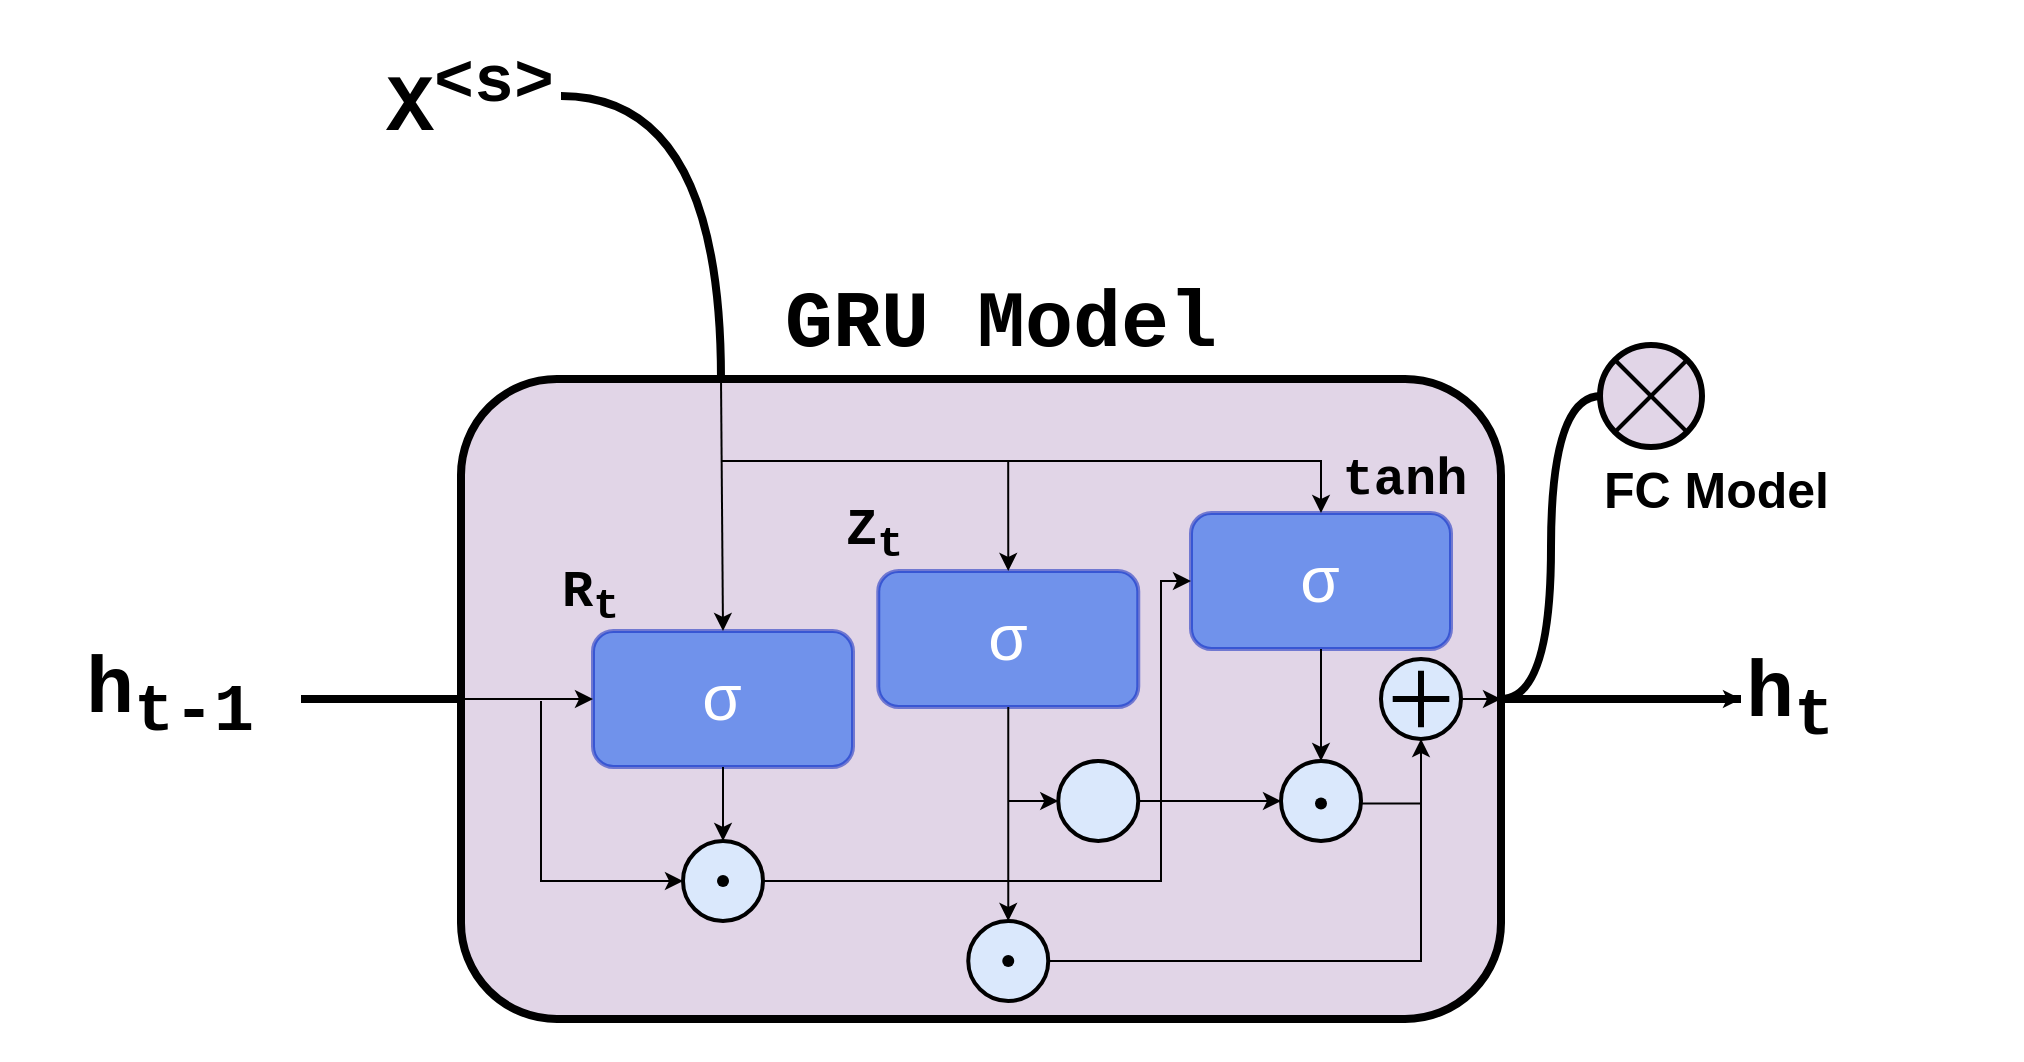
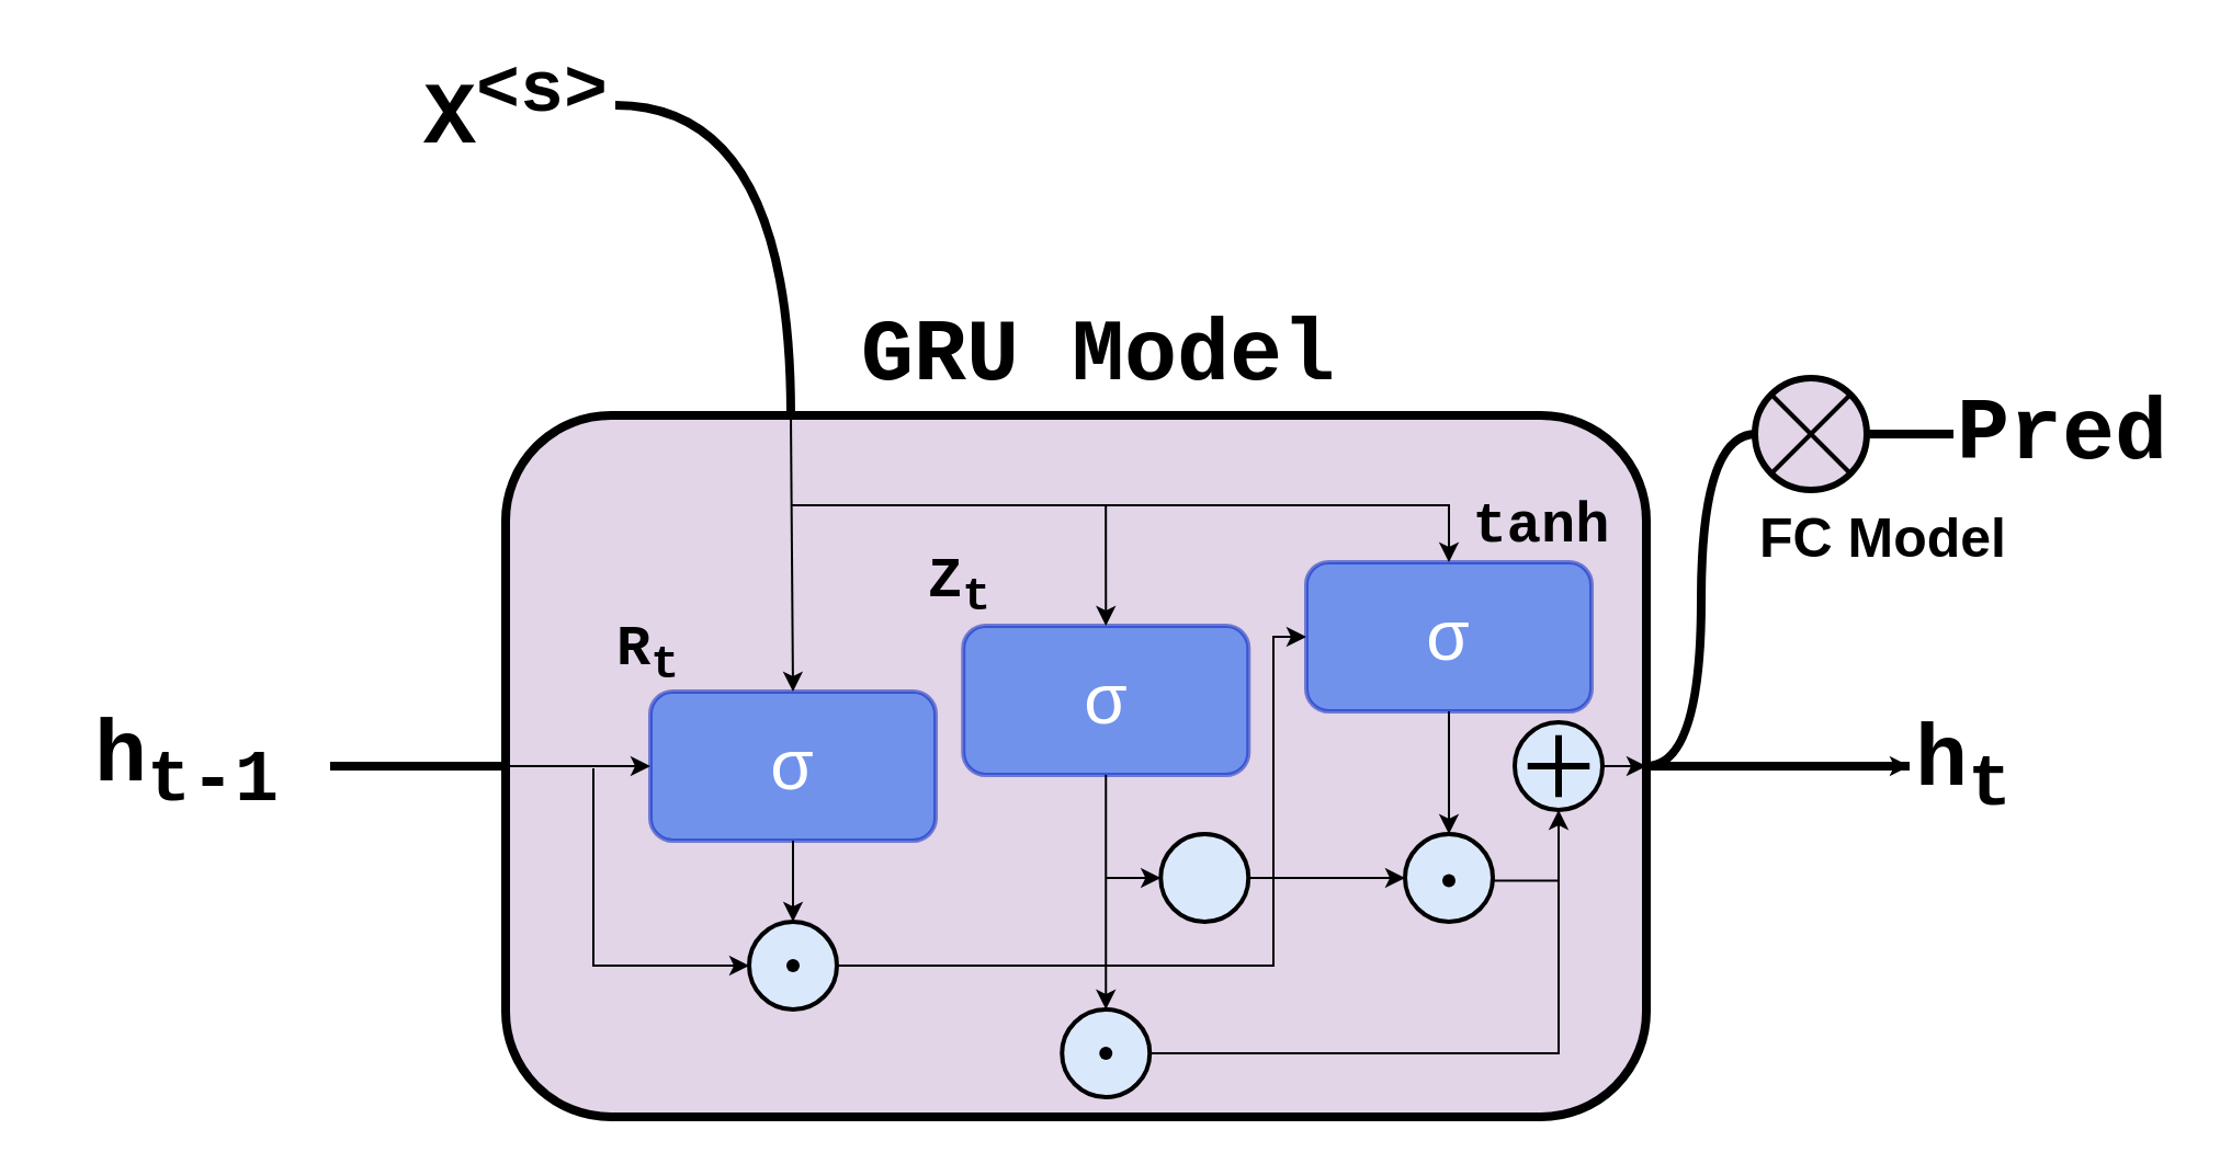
+ <mxCell id="36" style="edgeStyle=orthogonalEdgeStyle;curved=1;rounded=0;html=1;exitX=1;exitY=0.5;endArrow=none;endFill=0;jettySize=auto;orthogonalLoop=1;strokeWidth=4;fontSize=16;exitDx=0;exitDy=0;entryX=0;entryY=0.5;entryDx=0;entryDy=0;exitPerimeter=0;labelBorderColor=none;labelBackgroundColor=none;" parent="1" source="35" target="11" edge="1"><mxGeometry relative="1" as="geometry"><mxPoint x="760" y="285" as="sourcePoint" /><mxPoint x="810" y="208" as="targetPoint" /></mxGeometry></mxCell>
+ <mxCell id="11" value="&lt;font style=&quot;font-size: 40px;&quot;&gt;Pred&lt;/font&gt;" style="text;html=1;strokeColor=none;fillColor=none;align=center;verticalAlign=middle;whiteSpace=wrap;overflow=hidden;fontSize=16;fontStyle=1;fontFamily=Courier New;labelBorderColor=none;labelBackgroundColor=none;" parent="1" vertex="1"><mxGeometry x="890" y="170" width="100" height="55" as="geometry" /></mxCell>
